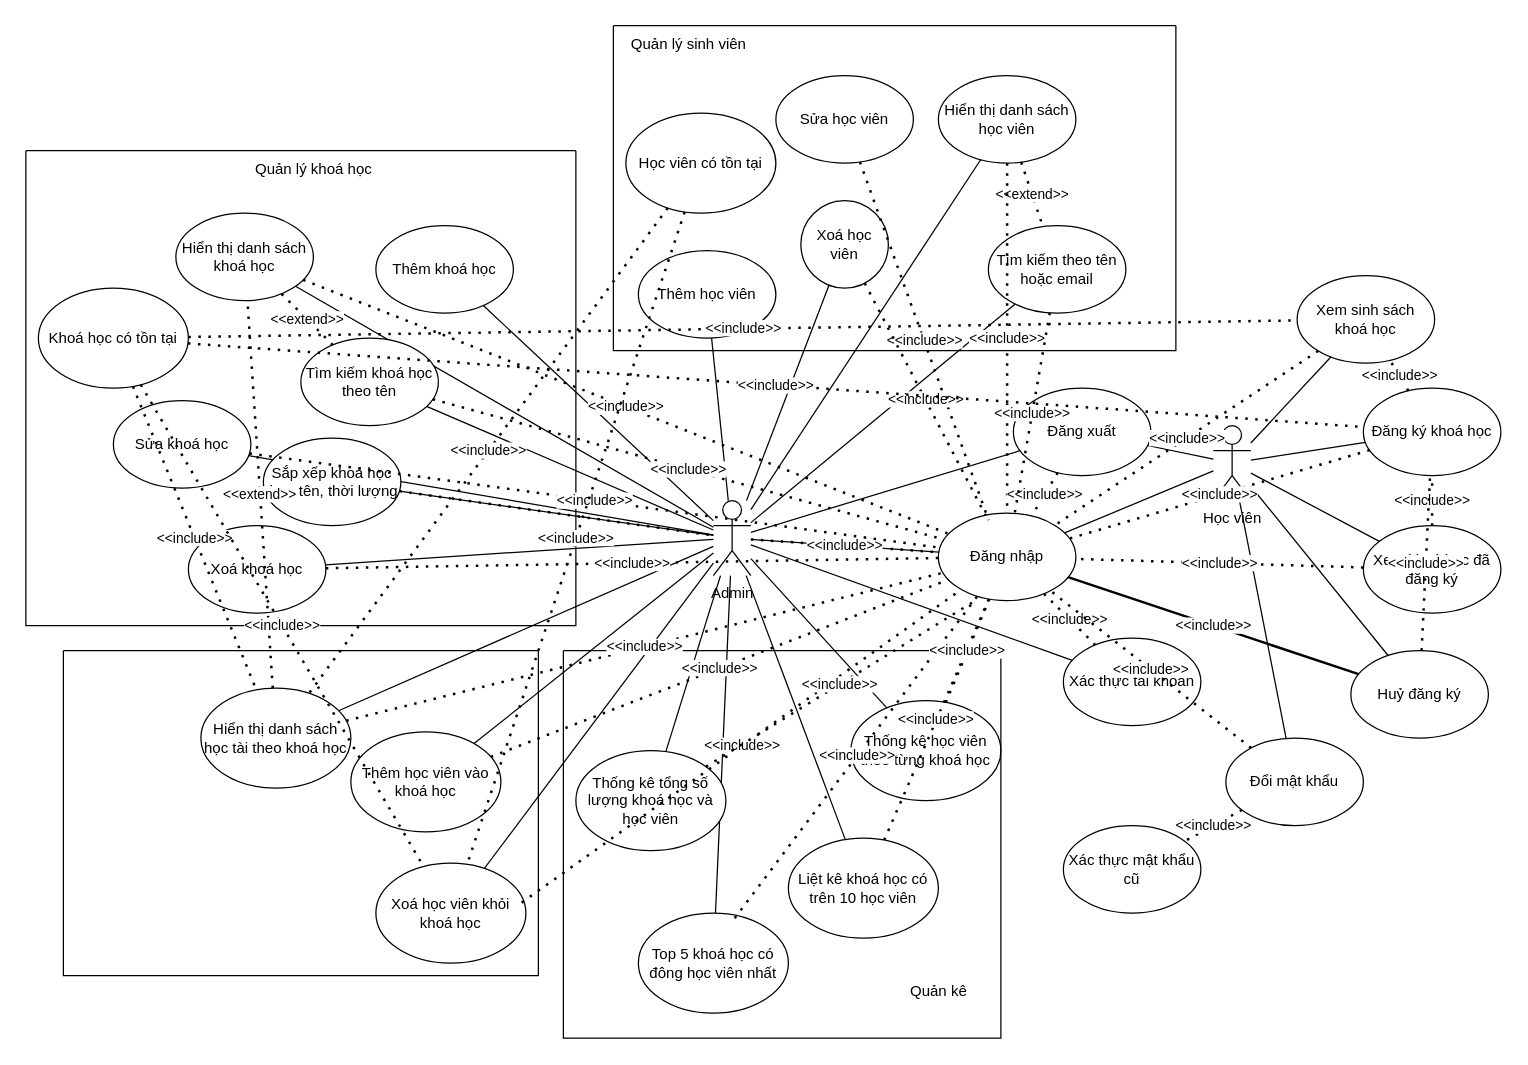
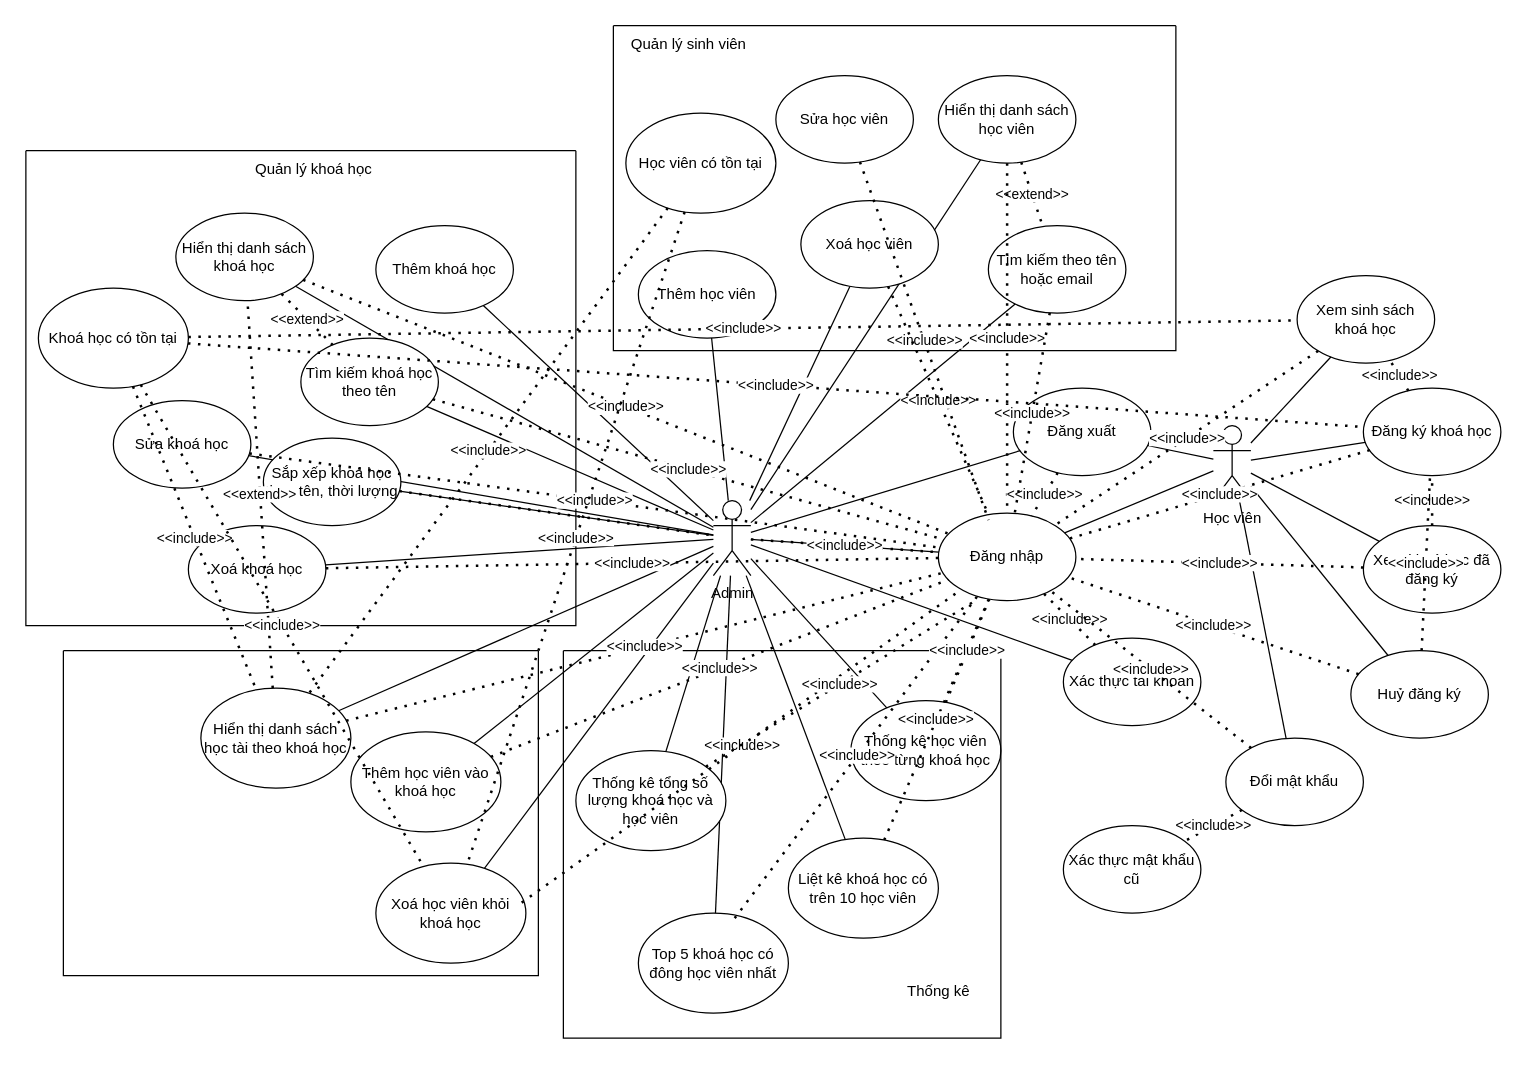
- <mxCell id="34" value="Xoá học viên" style="ellipse;whiteSpace=wrap;html=1;" parent="30" vertex="1"><mxGeometry x="150" y="140" width="70" height="70" as="geometry" /></mxCell>
+ <mxCell id="34" value="Xoá học viên" style="ellipse;whiteSpace=wrap;html=1;" parent="30" vertex="1"><mxGeometry x="150" y="140" width="110" height="70" as="geometry" /></mxCell>
- <mxCell id="90" value="&amp;lt;&amp;lt;include&amp;gt;&amp;gt;" style="endArrow=none;dashed=0;html=1;dashPattern=1 3;strokeWidth=2;rounded=0;" edge="1" parent="1" source="59" target="3"><mxGeometry width="50" height="50" relative="1" as="geometry"><mxPoint x="1100" y="447" as="sourcePoint" /><mxPoint x="870" y="453" as="targetPoint" /></mxGeometry></mxCell>
+ <mxCell id="90" value="&amp;lt;&amp;lt;include&amp;gt;&amp;gt;" style="endArrow=none;dashed=1;html=1;dashPattern=1 3;strokeWidth=2;rounded=0;" edge="1" parent="1" source="59" target="3"><mxGeometry width="50" height="50" relative="1" as="geometry"><mxPoint x="1100" y="447" as="sourcePoint" /><mxPoint x="870" y="453" as="targetPoint" /></mxGeometry></mxCell>
- <mxCell id="55" value="Quản kê" style="text;html=1;align=center;verticalAlign=middle;resizable=0;points=[];autosize=1;strokeColor=none;fillColor=none;" vertex="1" parent="1"><mxGeometry x="715" y="778" width="70" height="30" as="geometry" /></mxCell>
+ <mxCell id="55" value="Thống kê" style="text;html=1;align=center;verticalAlign=middle;resizable=0;points=[];autosize=1;strokeColor=none;fillColor=none;" vertex="1" parent="1"><mxGeometry x="715" y="778" width="70" height="30" as="geometry" /></mxCell>
